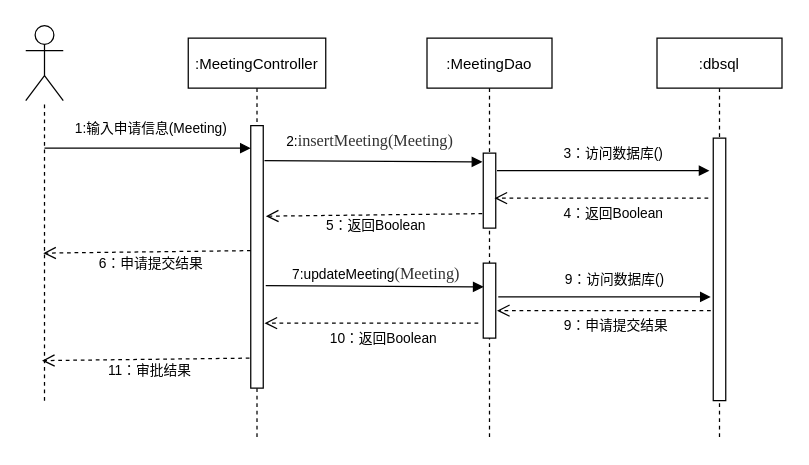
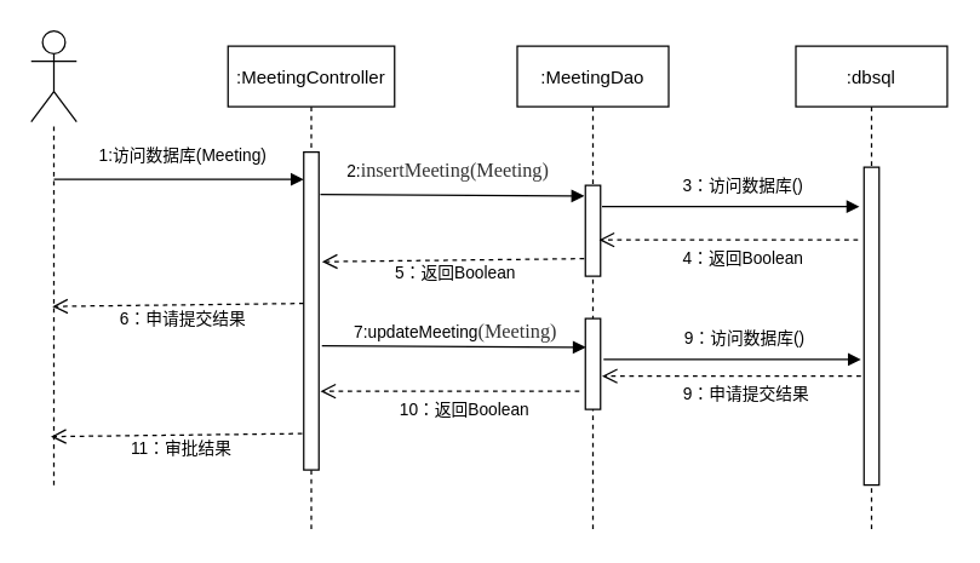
- <mxCell id="12" value="&lt;span style=&quot;font-size: 11px; background-color: rgb(255, 255, 255);&quot;&gt;1:输入申请信息(Meeting)&lt;/span&gt;" style="text;html=1;align=center;verticalAlign=middle;resizable=0;points=[];autosize=1;strokeColor=none;fillColor=none;" vertex="1" parent="1"><mxGeometry x="45" y="92" width="150" height="20" as="geometry" /></mxCell>
+ <mxCell id="12" value="&lt;span style=&quot;font-size: 11px; background-color: rgb(255, 255, 255);&quot;&gt;1:访问数据库(Meeting)&lt;/span&gt;" style="text;html=1;align=center;verticalAlign=middle;resizable=0;points=[];autosize=1;strokeColor=none;fillColor=none;" vertex="1" parent="1"><mxGeometry x="45" y="92" width="150" height="20" as="geometry" /></mxCell>
